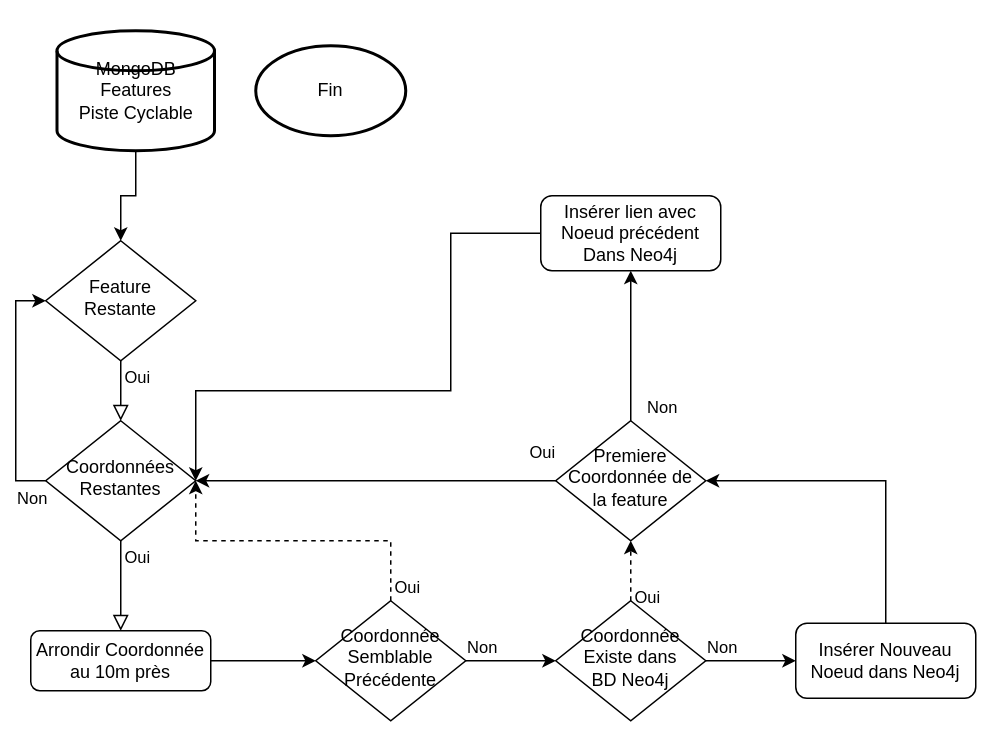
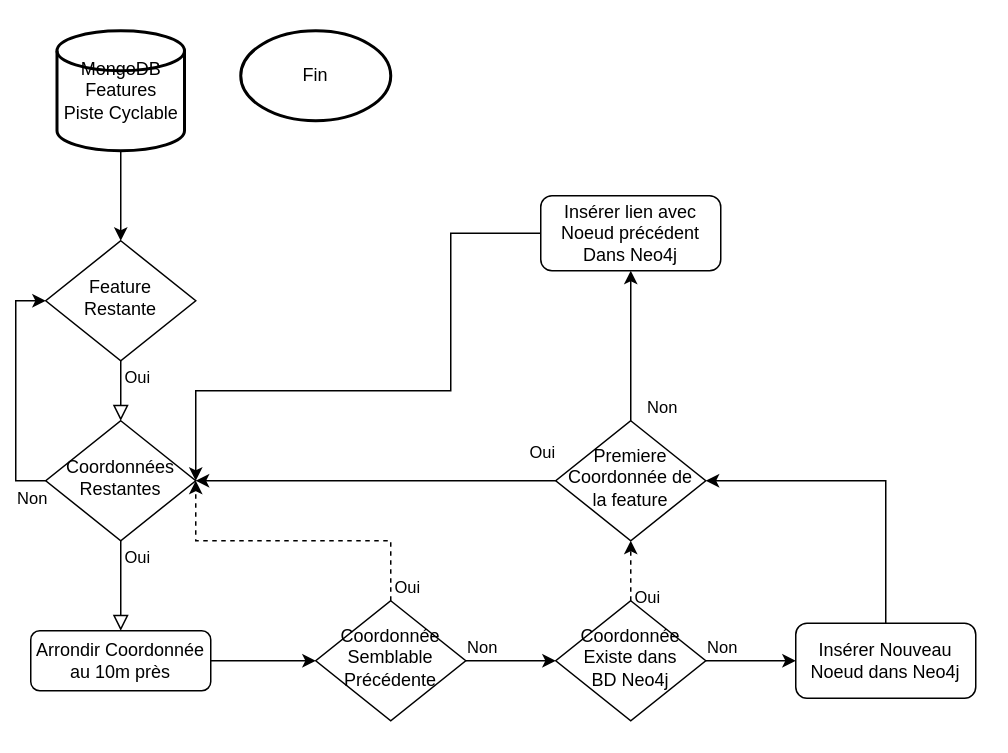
- <mxCell id="11" value="MongoDB&lt;br&gt;Features&lt;br&gt;Piste Cyclable" style="strokeWidth=2;html=1;shape=mxgraph.flowchart.database;whiteSpace=wrap;" vertex="1" parent="1"><mxGeometry x="37.5" y="20" width="105" height="80" as="geometry" /></mxCell>
+ <mxCell id="11" value="MongoDB&lt;br&gt;Features&lt;br&gt;Piste Cyclable" style="strokeWidth=2;html=1;shape=mxgraph.flowchart.database;whiteSpace=wrap;" vertex="1" parent="1"><mxGeometry x="37.5" y="20" width="85" height="80" as="geometry" /></mxCell>
- <mxCell id="12" value="Fin" style="strokeWidth=2;html=1;shape=mxgraph.flowchart.start_1;whiteSpace=wrap;" vertex="1" parent="1"><mxGeometry x="170" y="30" width="100" height="60" as="geometry" /></mxCell>
+ <mxCell id="12" value="Fin" style="strokeWidth=2;html=1;shape=mxgraph.flowchart.start_1;whiteSpace=wrap;" vertex="1" parent="1"><mxGeometry x="160" y="20" width="100" height="60" as="geometry" /></mxCell>
